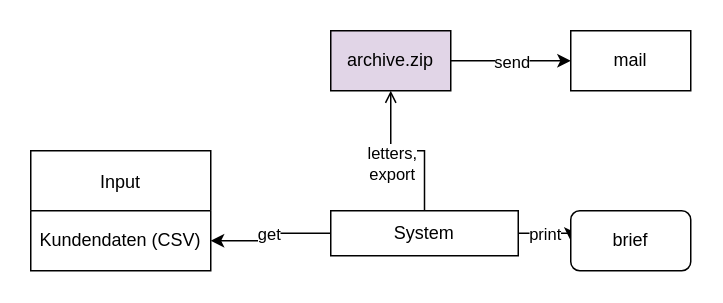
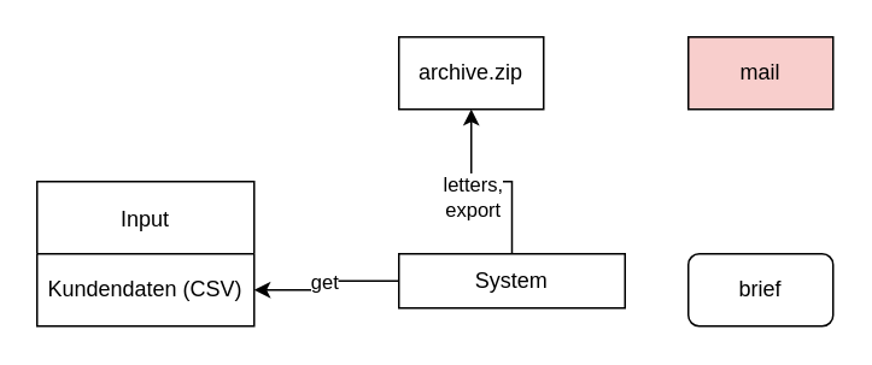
- <mxCell id="14" value="archive.zip" style="rounded=0;whiteSpace=wrap;html=1;fillColor=#e1d5e7;" vertex="1" parent="1"><mxGeometry x="220" y="20" width="80" height="40" as="geometry" /></mxCell>
+ <mxCell id="14" value="archive.zip" style="rounded=0;whiteSpace=wrap;html=1;" vertex="1" parent="1"><mxGeometry x="220" y="20" width="80" height="40" as="geometry" /></mxCell>
- <mxCell id="12" style="edgeStyle=orthogonalEdgeStyle;rounded=0;orthogonalLoop=1;jettySize=auto;html=1;exitX=1;exitY=0.5;exitDx=0;exitDy=0;entryX=0;entryY=0.5;entryDx=0;entryDy=0;" edge="1" parent="1" source="14" target="15"><mxGeometry relative="1" as="geometry" /></mxCell>
- <mxCell id="13" value="send" style="edgeLabel;html=1;align=center;verticalAlign=middle;resizable=0;points=[];" vertex="1" connectable="0" parent="12"><mxGeometry x="0.204" y="-1" relative="1" as="geometry"><mxPoint x="-8" y="-1" as="offset" /></mxGeometry></mxCell>
- <mxCell id="15" value="mail" style="rounded=0;whiteSpace=wrap;html=1;" vertex="1" parent="1"><mxGeometry x="380" y="20" width="80" height="40" as="geometry" /></mxCell>
+ <mxCell id="15" value="mail" style="rounded=0;whiteSpace=wrap;html=1;fillColor=#f8cecc;" vertex="1" parent="1"><mxGeometry x="380" y="20" width="80" height="40" as="geometry" /></mxCell>
- <mxCell id="4" style="edgeStyle=orthogonalEdgeStyle;rounded=0;orthogonalLoop=1;jettySize=auto;html=1;exitX=0.5;exitY=0;exitDx=0;exitDy=0;entryX=0.5;entryY=1;entryDx=0;entryDy=0;endArrow=open;" edge="1" parent="1" source="8" target="14"><mxGeometry relative="1" as="geometry" /></mxCell>
+ <mxCell id="4" style="edgeStyle=orthogonalEdgeStyle;rounded=0;orthogonalLoop=1;jettySize=auto;html=1;exitX=0.5;exitY=0;exitDx=0;exitDy=0;entryX=0.5;entryY=1;entryDx=0;entryDy=0;" edge="1" parent="1" source="8" target="14"><mxGeometry relative="1" as="geometry" /></mxCell>
- <mxCell id="6" style="edgeStyle=orthogonalEdgeStyle;rounded=0;orthogonalLoop=1;jettySize=auto;html=1;exitX=1;exitY=0.5;exitDx=0;exitDy=0;entryX=0;entryY=0.5;entryDx=0;entryDy=0;" edge="1" parent="1" source="8" target="16"><mxGeometry relative="1" as="geometry" /></mxCell>
- <mxCell id="7" value="print" style="edgeLabel;html=1;align=center;verticalAlign=middle;resizable=0;points=[];" vertex="1" connectable="0" parent="6"><mxGeometry x="0.12" y="-2" relative="1" as="geometry"><mxPoint x="-5" y="-2" as="offset" /></mxGeometry></mxCell>
